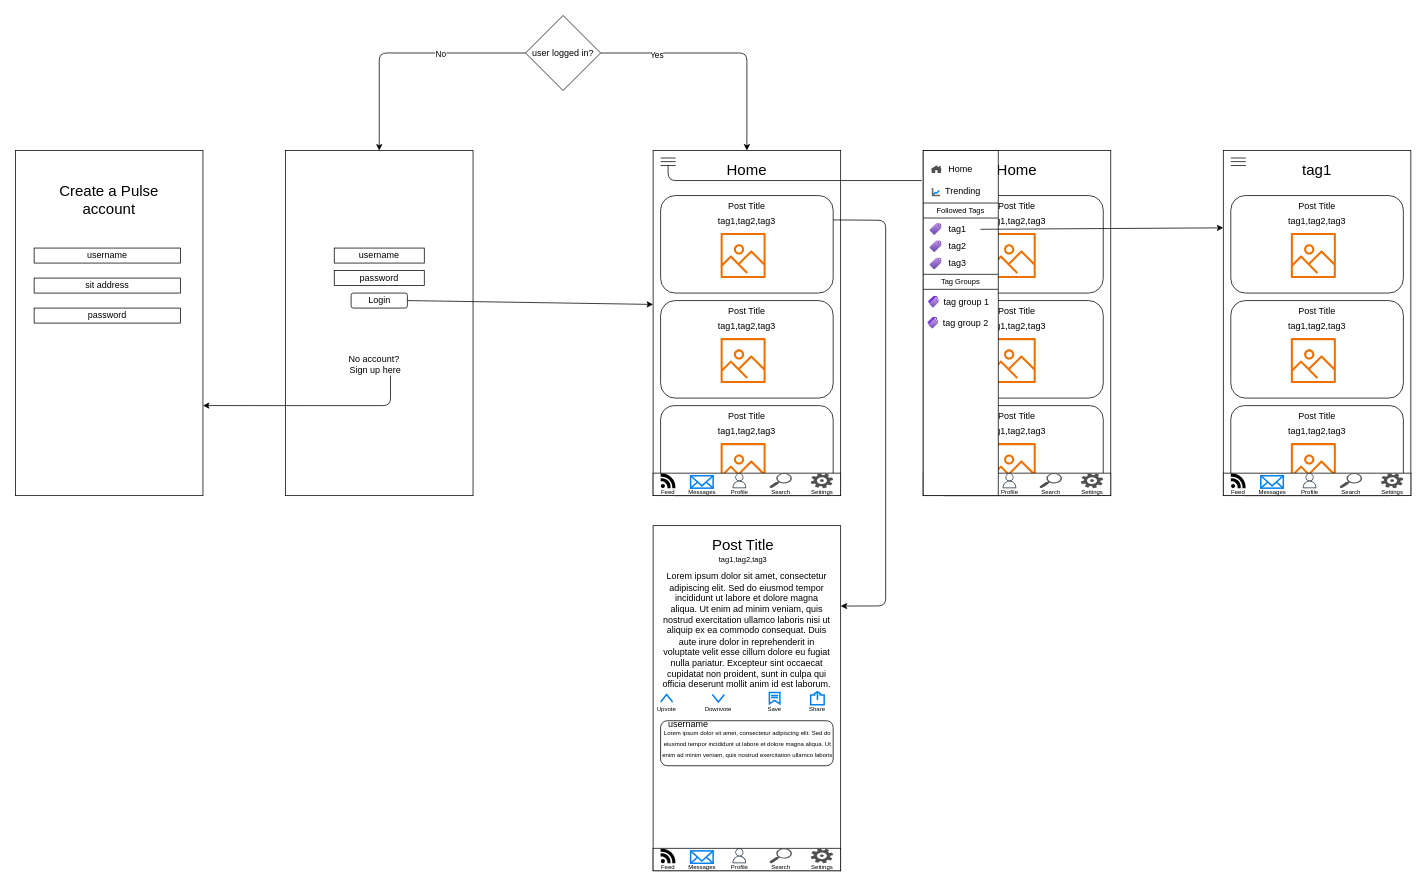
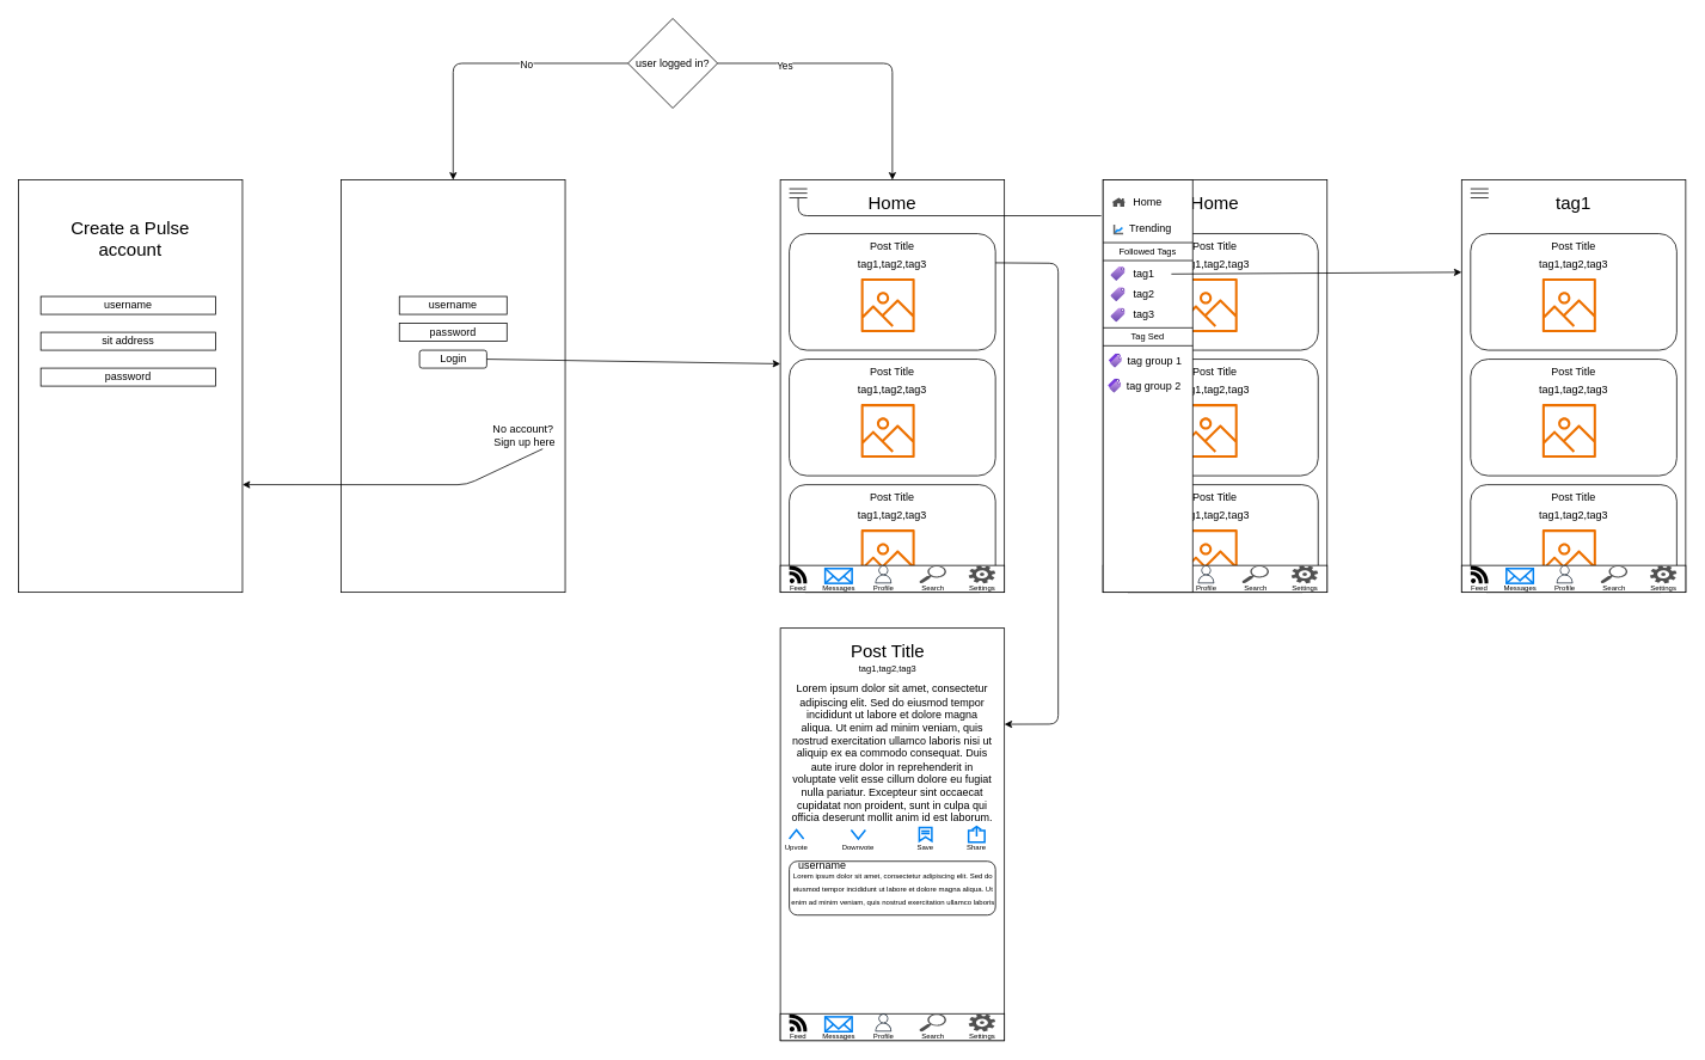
- <mxCell id="94" value="Tag Groups" style="text;html=1;align=center;verticalAlign=middle;whiteSpace=wrap;rounded=0;fontSize=10;" vertex="1" parent="1"><mxGeometry x="1235" y="360" width="90" height="30" as="geometry" /></mxCell>
+ <mxCell id="94" value="Tag Sed" style="text;html=1;align=center;verticalAlign=middle;whiteSpace=wrap;rounded=0;fontSize=10;" vertex="1" parent="1"><mxGeometry x="1235" y="360" width="90" height="30" as="geometry" /></mxCell>
- <mxCell id="12" value="No account?&amp;nbsp; Sign up &lt;font style=&quot;color: light-dark(rgb(0, 0, 0), rgb(3, 78, 255));&quot;&gt;here&lt;/font&gt;" style="text;html=1;align=center;verticalAlign=middle;whiteSpace=wrap;rounded=0;" vertex="1" parent="1"><mxGeometry x="460" y="470" width="80" height="30" as="geometry" /></mxCell>
+ <mxCell id="12" value="No account?&amp;nbsp; Sign up &lt;font style=&quot;color: light-dark(rgb(0, 0, 0), rgb(3, 78, 255));&quot;&gt;here&lt;/font&gt;" style="text;html=1;align=center;verticalAlign=middle;whiteSpace=wrap;rounded=0;" vertex="1" parent="1"><mxGeometry x="545" y="470" width="80" height="30" as="geometry" /></mxCell>
